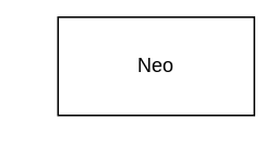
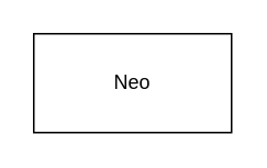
- <mxCell id="2" value="Neo" style="rounded=0;whiteSpace=wrap;html=1;" vertex="1" parent="1"><mxGeometry x="35" y="10" width="120" height="60" as="geometry" /></mxCell>
+ <mxCell id="2" value="Neo" style="rounded=0;whiteSpace=wrap;html=1;" vertex="1" parent="1"><mxGeometry x="20" y="20" width="120" height="60" as="geometry" /></mxCell>
